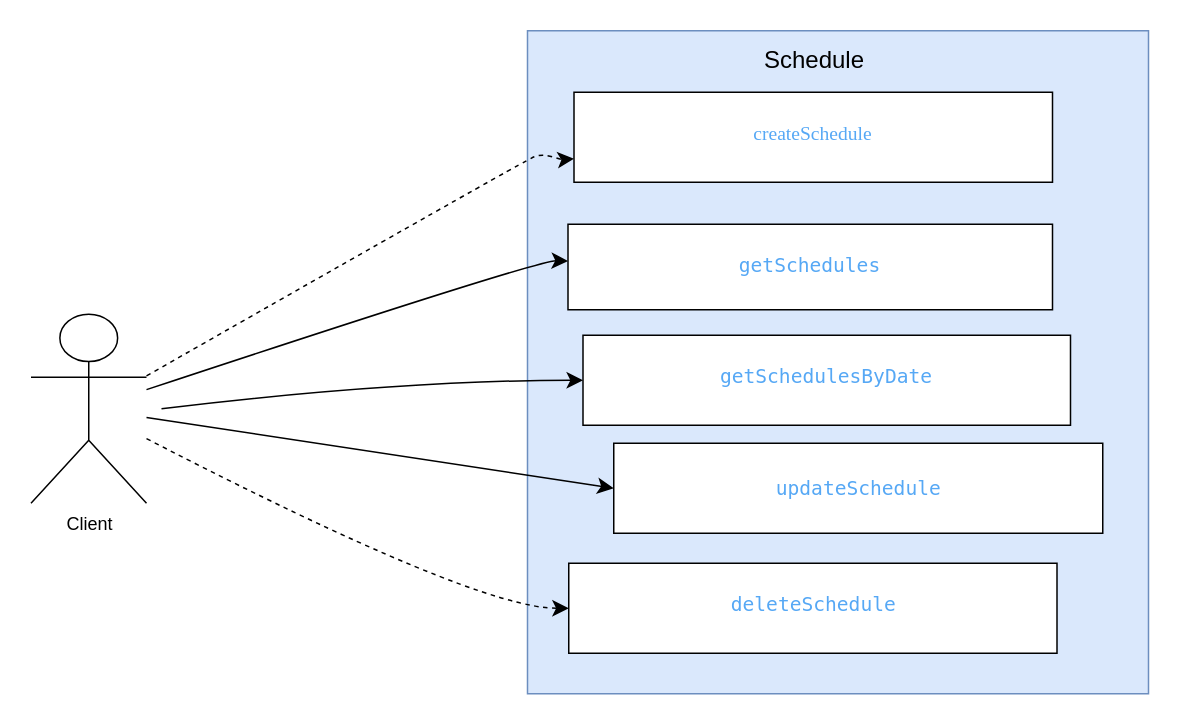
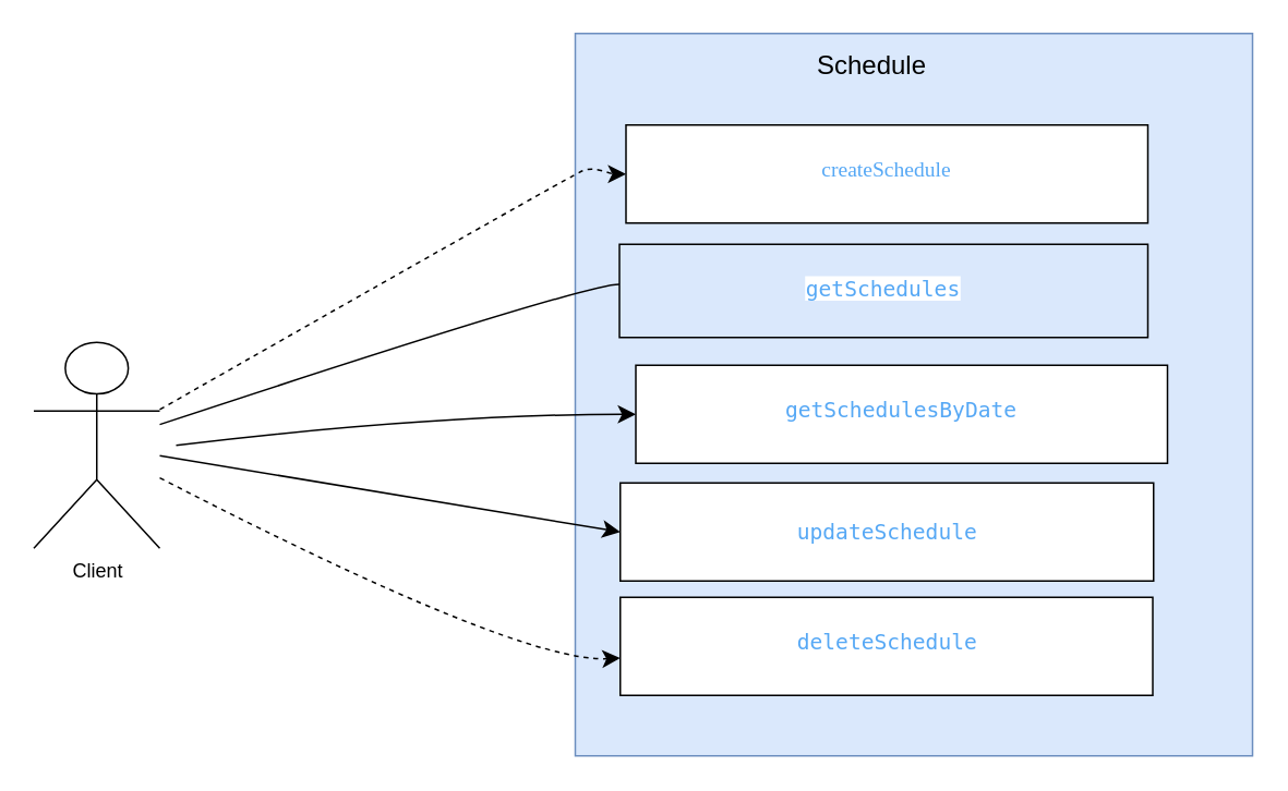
- <mxCell id="14" value="Schedule" style="text;html=1;align=center;verticalAlign=middle;resizable=0;points=[];autosize=1;strokeColor=none;fillColor=none;fontSize=16;" vertex="1" parent="1"><mxGeometry x="499" y="23" width="85" height="31" as="geometry" /></mxCell>
+ <mxCell id="14" value="Schedule" style="text;html=1;align=center;verticalAlign=middle;resizable=0;points=[];autosize=1;strokeColor=none;fillColor=none;fontSize=16;" vertex="1" parent="1"><mxGeometry x="489" y="23" width="85" height="31" as="geometry" /></mxCell>
- <mxCell id="9" value="&lt;div style=&quot;&quot;&gt;&lt;pre style=&quot;font-size: 9.8pt;&quot;&gt;&lt;font face=&quot;Georgia&quot; style=&quot;background-color: rgb(255, 255, 255);&quot; color=&quot;#56a8f5&quot;&gt;createSchedule&lt;/font&gt;&lt;/pre&gt;&lt;/div&gt;" style="whiteSpace=wrap;html=1;verticalAlign=top;" vertex="1" parent="1"><mxGeometry x="382" y="61" width="319" height="60" as="geometry" /></mxCell>
+ <mxCell id="9" value="&lt;div style=&quot;&quot;&gt;&lt;pre style=&quot;font-size: 9.8pt;&quot;&gt;&lt;font face=&quot;Georgia&quot; style=&quot;background-color: rgb(255, 255, 255);&quot; color=&quot;#56a8f5&quot;&gt;createSchedule&lt;/font&gt;&lt;/pre&gt;&lt;/div&gt;" style="whiteSpace=wrap;html=1;verticalAlign=top;" vertex="1" parent="1"><mxGeometry x="382" y="76" width="319" height="60" as="geometry" /></mxCell>
- <mxCell id="10" value="&lt;div style=&quot;color: rgb(188, 190, 196);&quot;&gt;&lt;pre style=&quot;font-family: &amp;quot;JetBrains Mono&amp;quot;, monospace; font-size: 9.8pt;&quot;&gt;&lt;span style=&quot;color: rgb(86, 168, 245); background-color: rgb(255, 255, 255);&quot;&gt;getSchedules&lt;/span&gt;&lt;/pre&gt;&lt;/div&gt;" style="whiteSpace=wrap;html=1;verticalAlign=top;" vertex="1" parent="1"><mxGeometry x="378" y="149" width="323" height="57" as="geometry" /></mxCell>
+ <mxCell id="10" value="&lt;div style=&quot;color: rgb(188, 190, 196);&quot;&gt;&lt;pre style=&quot;font-family: &amp;quot;JetBrains Mono&amp;quot;, monospace; font-size: 9.8pt;&quot;&gt;&lt;span style=&quot;color: rgb(86, 168, 245); background-color: rgb(255, 255, 255);&quot;&gt;getSchedules&lt;/span&gt;&lt;/pre&gt;&lt;/div&gt;" style="whiteSpace=wrap;html=1;verticalAlign=top;fillColor=#dae8fc;" vertex="1" parent="1"><mxGeometry x="378" y="149" width="323" height="57" as="geometry" /></mxCell>
- <mxCell id="4" value="" style="edgeStyle=none;curved=1;rounded=0;orthogonalLoop=1;jettySize=auto;html=1;fontSize=12;startSize=8;endSize=8;" edge="1" parent="1" source="8" target="10"><mxGeometry relative="1" as="geometry"><Array as="points"><mxPoint x="358" y="173" /></Array></mxGeometry></mxCell>
+ <mxCell id="4" value="" style="edgeStyle=none;curved=1;rounded=0;orthogonalLoop=1;jettySize=auto;html=1;fontSize=12;startSize=8;endSize=8;endArrow=none;" edge="1" parent="1" source="8" target="10"><mxGeometry relative="1" as="geometry"><Array as="points"><mxPoint x="358" y="173" /></Array></mxGeometry></mxCell>
- <mxCell id="12" value="&lt;div style=&quot;color: rgb(188, 190, 196);&quot;&gt;&lt;pre style=&quot;font-family: &amp;quot;JetBrains Mono&amp;quot;, monospace; font-size: 9.8pt;&quot;&gt;&lt;span style=&quot;color: rgb(86, 168, 245); background-color: rgb(255, 255, 255);&quot;&gt;updateSchedule&lt;/span&gt;&lt;/pre&gt;&lt;/div&gt;" style="whiteSpace=wrap;html=1;" vertex="1" parent="1"><mxGeometry x="408.5" y="295" width="326" height="60" as="geometry" /></mxCell>
+ <mxCell id="12" value="&lt;div style=&quot;color: rgb(188, 190, 196);&quot;&gt;&lt;pre style=&quot;font-family: &amp;quot;JetBrains Mono&amp;quot;, monospace; font-size: 9.8pt;&quot;&gt;&lt;span style=&quot;color: rgb(86, 168, 245); background-color: rgb(255, 255, 255);&quot;&gt;updateSchedule&lt;/span&gt;&lt;/pre&gt;&lt;/div&gt;" style="whiteSpace=wrap;html=1;" vertex="1" parent="1"><mxGeometry x="378.5" y="295" width="326" height="60" as="geometry" /></mxCell>
- <mxCell id="13" value="&lt;div style=&quot;color: rgb(188, 190, 196);&quot;&gt;&lt;pre style=&quot;font-family: &amp;quot;JetBrains Mono&amp;quot;, monospace; font-size: 9.8pt;&quot;&gt;&lt;span style=&quot;color: rgb(86, 168, 245); background-color: rgb(255, 255, 255);&quot;&gt;deleteSchedule&lt;/span&gt;&lt;/pre&gt;&lt;/div&gt;" style="whiteSpace=wrap;html=1;verticalAlign=top;" vertex="1" parent="1"><mxGeometry x="378.5" y="375" width="325.5" height="60" as="geometry" /></mxCell>
+ <mxCell id="13" value="&lt;div style=&quot;color: rgb(188, 190, 196);&quot;&gt;&lt;pre style=&quot;font-family: &amp;quot;JetBrains Mono&amp;quot;, monospace; font-size: 9.8pt;&quot;&gt;&lt;span style=&quot;color: rgb(86, 168, 245); background-color: rgb(255, 255, 255);&quot;&gt;deleteSchedule&lt;/span&gt;&lt;/pre&gt;&lt;/div&gt;" style="whiteSpace=wrap;html=1;verticalAlign=top;" vertex="1" parent="1"><mxGeometry x="378.5" y="365" width="325.5" height="60" as="geometry" /></mxCell>
